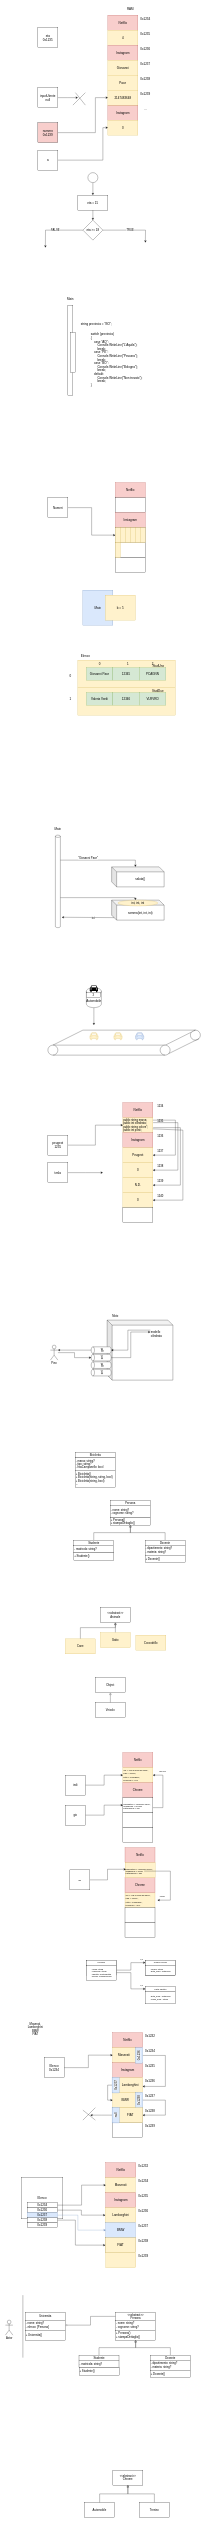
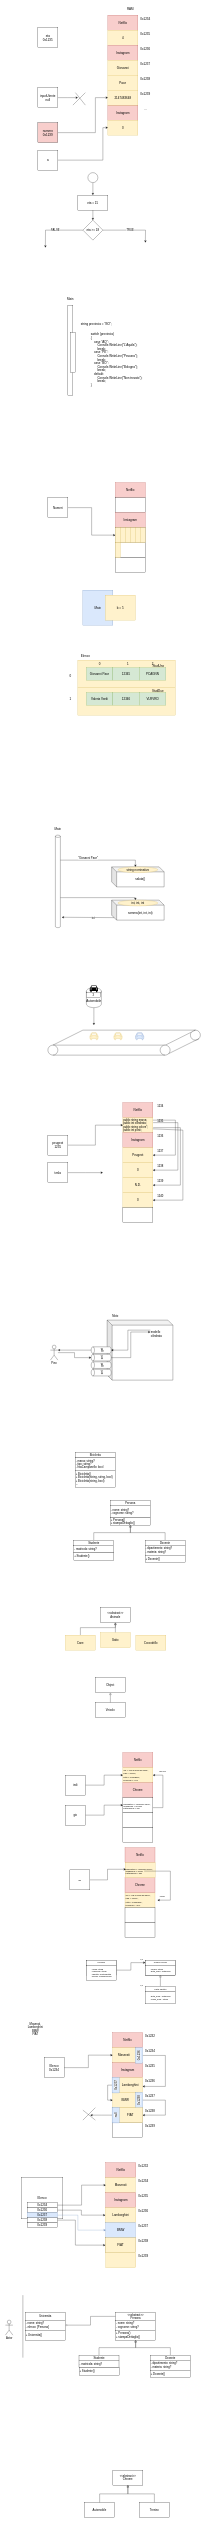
+ <mxCell id="78" value="string nominativo" style="ellipse;whiteSpace=wrap;html=1;fillColor=#fff2cc;strokeColor=#d6b656;" parent="1" vertex="1"><mxGeometry x="470" y="3467" width="160" height="23" as="geometry" /></mxCell>
- <mxCell id="145" value="Cane" style="rounded=0;whiteSpace=wrap;html=1;fontSize=11;fillColor=#fff2cc;strokeColor=#d6b656;" parent="1" vertex="1"><mxGeometry x="260" y="6555" width="120" height="60" as="geometry" /></mxCell>
+ <mxCell id="145" value="Cane" style="rounded=0;whiteSpace=wrap;html=1;fontSize=11;fillColor=#fff2cc;strokeColor=#d6b656;" parent="1" vertex="1"><mxGeometry x="260" y="6540" width="120" height="60" as="geometry" /></mxCell>
+ <mxCell id="176" style="edgeStyle=orthogonalEdgeStyle;rounded=0;orthogonalLoop=1;jettySize=auto;html=1;entryX=0.5;entryY=1;entryDx=0;entryDy=0;fontSize=8;endArrow=block;endFill=0;" parent="1" source="177" target="181" edge="1"><mxGeometry relative="1" as="geometry" /></mxCell>
- <mxCell id="186" style="edgeStyle=orthogonalEdgeStyle;rounded=0;orthogonalLoop=1;jettySize=auto;html=1;entryX=0;entryY=0.5;entryDx=0;entryDy=0;fontSize=8;endArrow=classic;endFill=1;" parent="1" source="188" target="177" edge="1"><mxGeometry relative="1" as="geometry" /></mxCell>
